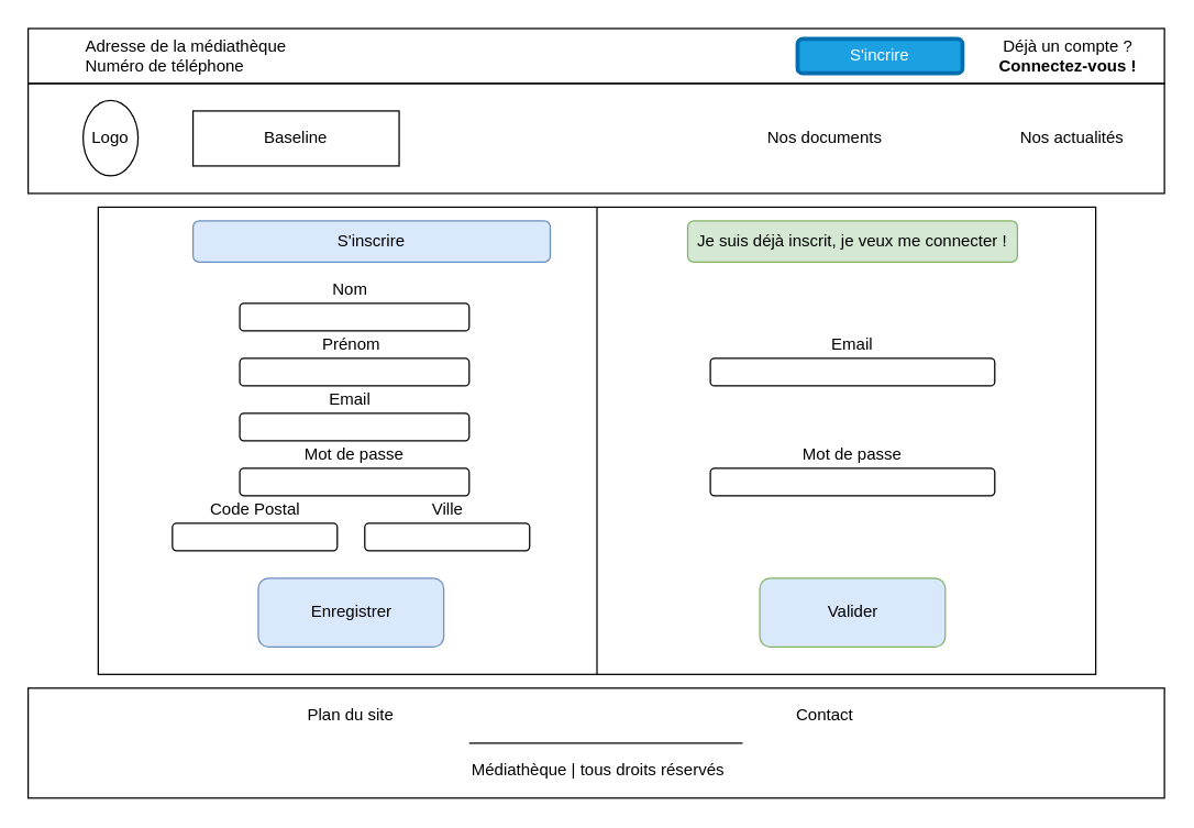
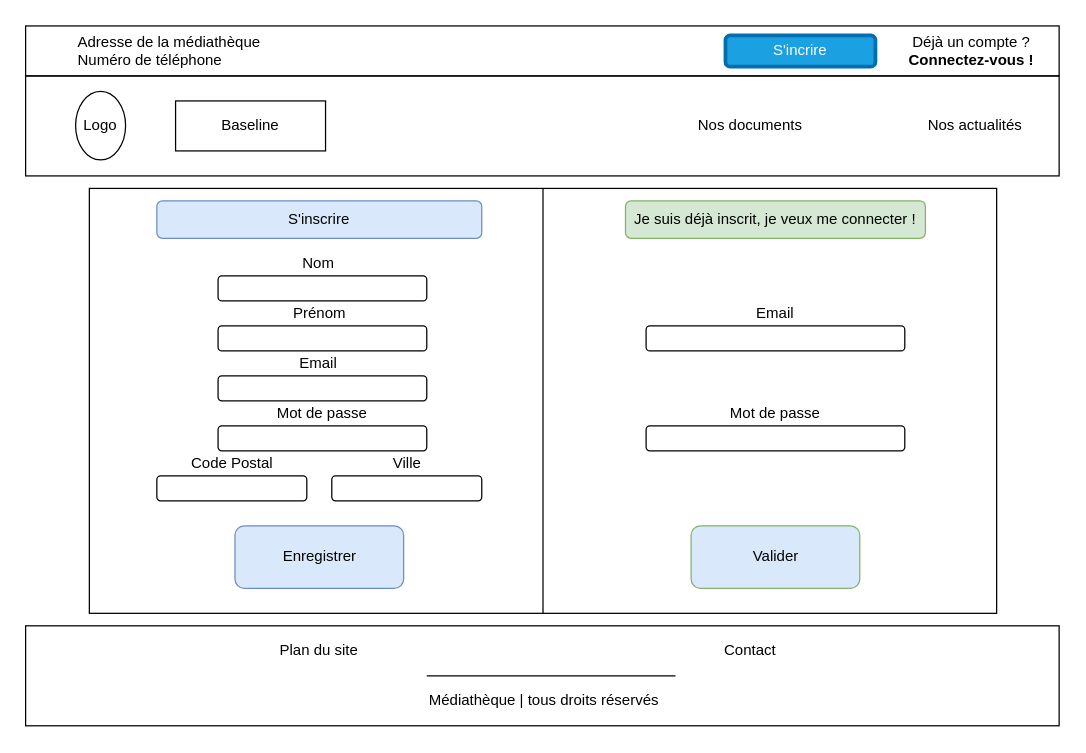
- <mxCell id="6" value="Baseline" style="rounded=0;whiteSpace=wrap;html=1;strokeColor=#000000;strokeWidth=1;fillColor=none;" vertex="1" parent="1"><mxGeometry x="140" y="80" width="150" height="40" as="geometry" /></mxCell>
+ <mxCell id="6" value="Baseline" style="rounded=0;whiteSpace=wrap;html=1;strokeColor=#000000;strokeWidth=1;fillColor=none;" vertex="1" parent="1"><mxGeometry x="140" y="80" width="120" height="40" as="geometry" /></mxCell>
- <mxCell id="16" value="S'inscrire" style="rounded=1;whiteSpace=wrap;html=1;fillColor=#dae8fc;strokeColor=#6c8ebf;" vertex="1" parent="1"><mxGeometry x="140" y="160" width="260" height="30" as="geometry" /></mxCell>
+ <mxCell id="16" value="S'inscrire" style="rounded=1;whiteSpace=wrap;html=1;fillColor=#dae8fc;strokeColor=#6c8ebf;" vertex="1" parent="1"><mxGeometry x="125" y="160" width="260" height="30" as="geometry" /></mxCell>
